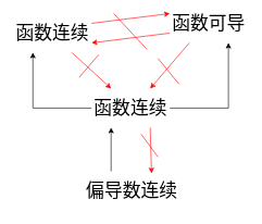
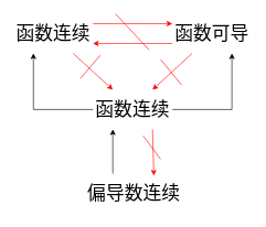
- <mxCell id="3" value="&lt;font style=&quot;font-size: 28px;&quot;&gt;函数可导&lt;/font&gt;" style="rounded=0;whiteSpace=wrap;html=1;strokeColor=#FFFFFF;" vertex="1" parent="1"><mxGeometry x="260" y="5" width="120" height="60" as="geometry" /></mxCell>
+ <mxCell id="3" value="&lt;font style=&quot;font-size: 28px;&quot;&gt;函数可导&lt;/font&gt;" style="rounded=0;whiteSpace=wrap;html=1;strokeColor=#FFFFFF;" vertex="1" parent="1"><mxGeometry x="260" y="20" width="120" height="60" as="geometry" /></mxCell>
